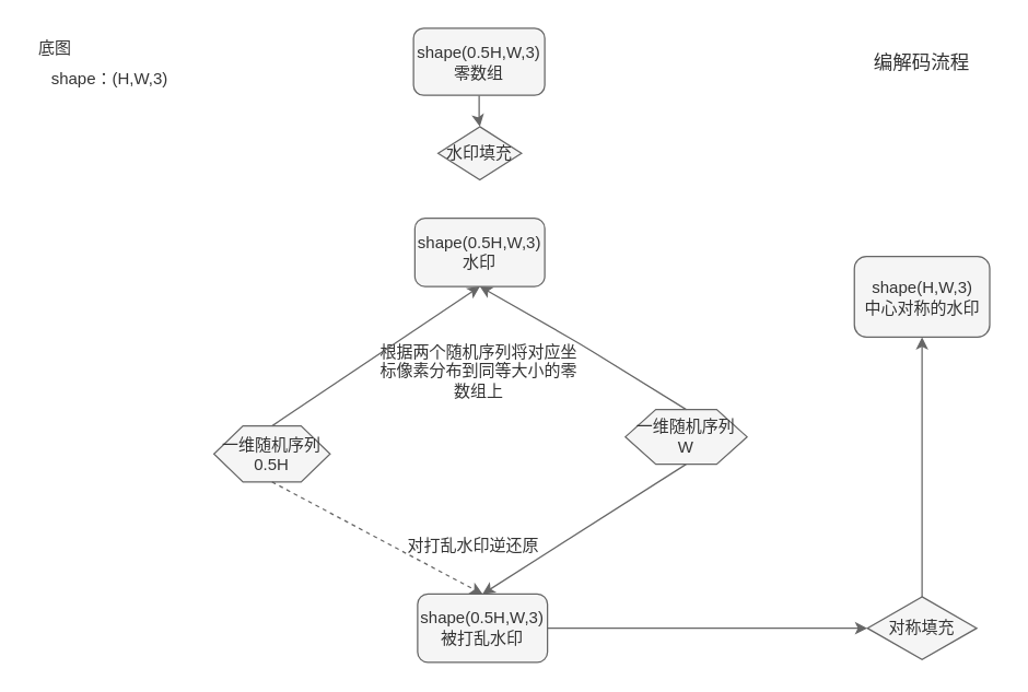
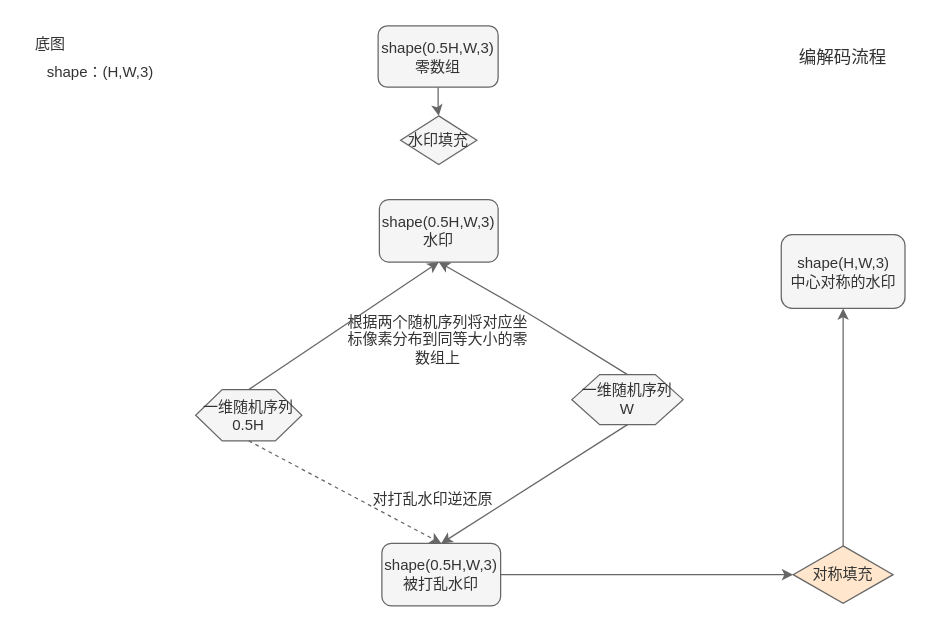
- <mxCell id="20" value="对称填充" style="rhombus;whiteSpace=wrap;html=1;rounded=0;strokeColor=#666666;fillColor=#f5f5f5;fontColor=#333333;" vertex="1" parent="1"><mxGeometry x="634" y="436" width="80" height="46" as="geometry" /></mxCell>
+ <mxCell id="20" value="对称填充" style="rhombus;whiteSpace=wrap;html=1;rounded=0;strokeColor=#666666;fillColor=#ffe6cc;fontColor=#333333;" vertex="1" parent="1"><mxGeometry x="634" y="436" width="80" height="46" as="geometry" /></mxCell>
